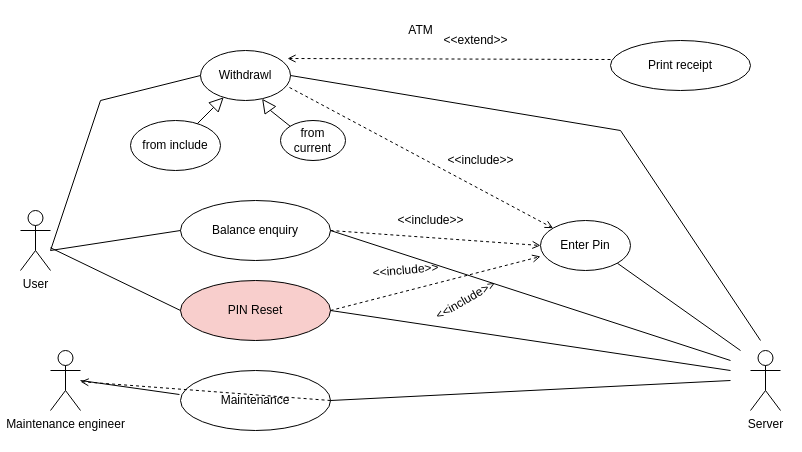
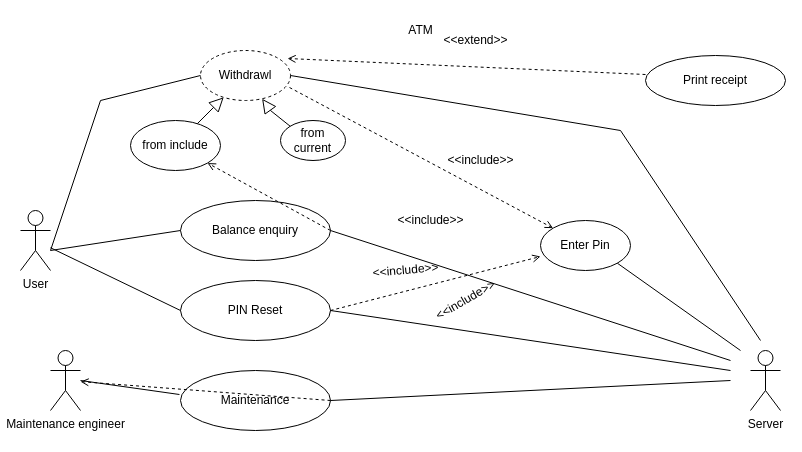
- <mxCell id="17" value="Print receipt" style="ellipse;whiteSpace=wrap;html=1;" vertex="1" parent="1"><mxGeometry x="610" y="40" width="140" height="50" as="geometry" /></mxCell>
+ <mxCell id="17" value="Print receipt" style="ellipse;whiteSpace=wrap;html=1;" vertex="1" parent="1"><mxGeometry x="645" y="55" width="140" height="50" as="geometry" /></mxCell>
- <mxCell id="2" value="Withdrawl" style="ellipse;whiteSpace=wrap;html=1;" vertex="1" parent="1"><mxGeometry x="200" y="50" width="90" height="50" as="geometry" /></mxCell>
+ <mxCell id="2" value="Withdrawl" style="ellipse;whiteSpace=wrap;html=1;dashed=1;" vertex="1" parent="1"><mxGeometry x="200" y="50" width="90" height="50" as="geometry" /></mxCell>
- <mxCell id="21" value="" style="endArrow=open;html=1;rounded=0;dashed=1;strokeWidth=1;exitX=1;exitY=0.5;exitDx=0;exitDy=0;entryX=0;entryY=0.5;entryDx=0;entryDy=0;endFill=0;" edge="1" parent="1" source="5" target="16"><mxGeometry width="50" height="50" relative="1" as="geometry"><mxPoint x="410" y="290" as="sourcePoint" /><mxPoint x="460" y="240" as="targetPoint" /></mxGeometry></mxCell>
+ <mxCell id="21" value="" style="endArrow=open;html=1;rounded=0;dashed=1;strokeWidth=1;exitX=1;exitY=0.5;exitDx=0;exitDy=0;endFill=0;" edge="1" parent="1" source="5" target="3"><mxGeometry width="50" height="50" relative="1" as="geometry"><mxPoint x="410" y="290" as="sourcePoint" /><mxPoint x="460" y="240" as="targetPoint" /></mxGeometry></mxCell>
- <mxCell id="6" value="PIN Reset" style="ellipse;whiteSpace=wrap;html=1;fillColor=#f8cecc;" vertex="1" parent="1"><mxGeometry x="180" y="280" width="150" height="60" as="geometry" /></mxCell>
+ <mxCell id="6" value="PIN Reset" style="ellipse;whiteSpace=wrap;html=1;" vertex="1" parent="1"><mxGeometry x="180" y="280" width="150" height="60" as="geometry" /></mxCell>
